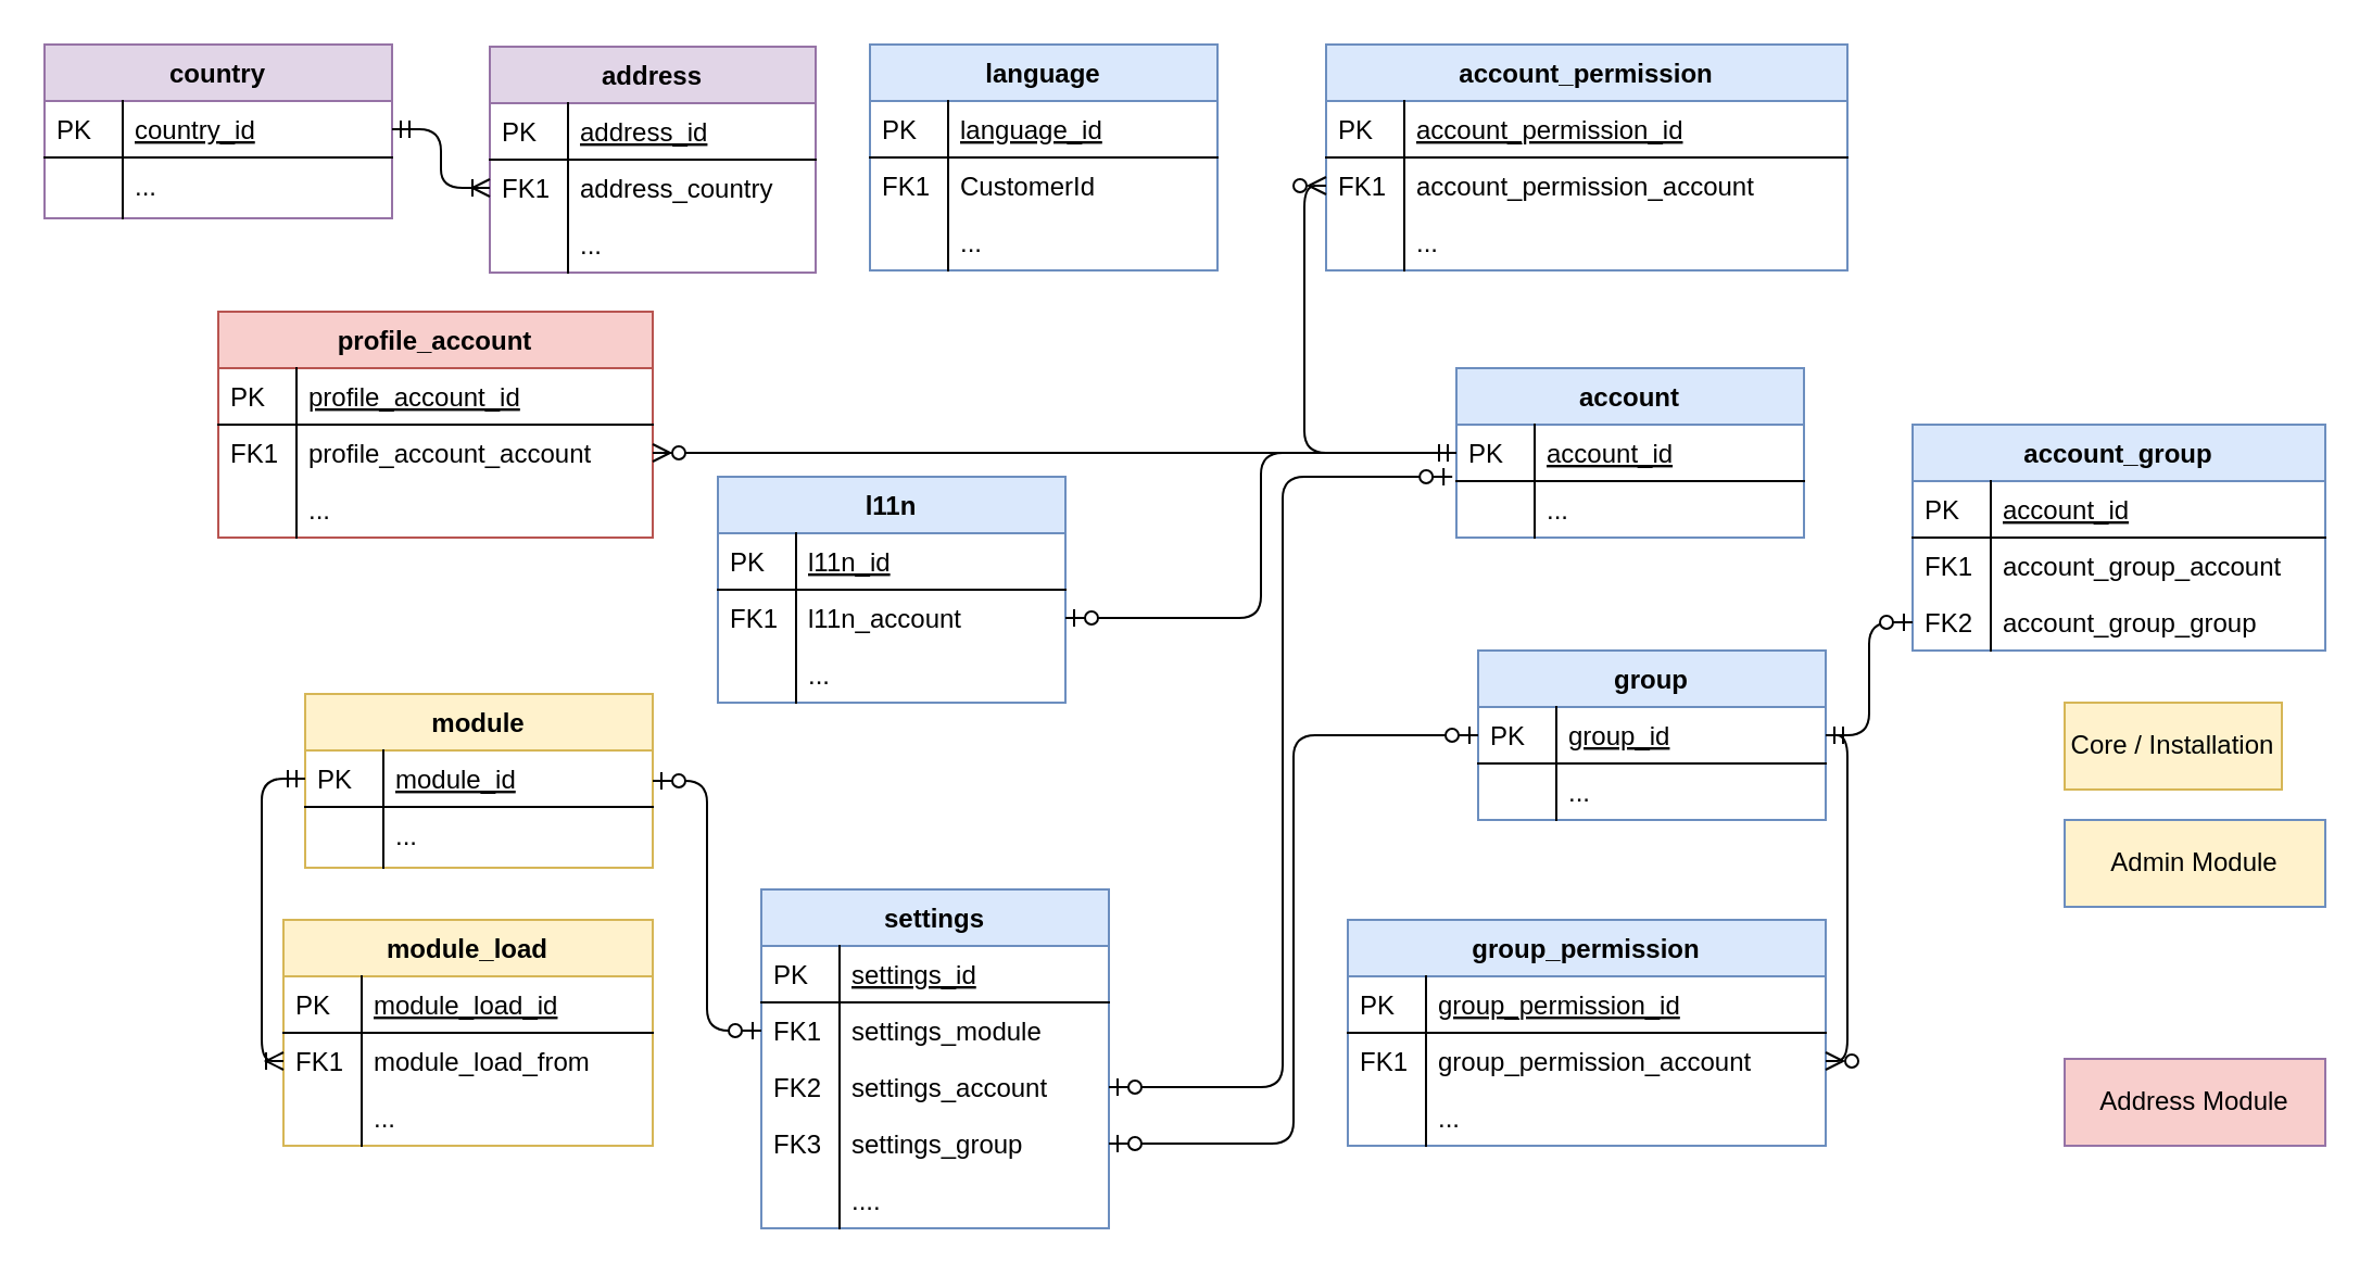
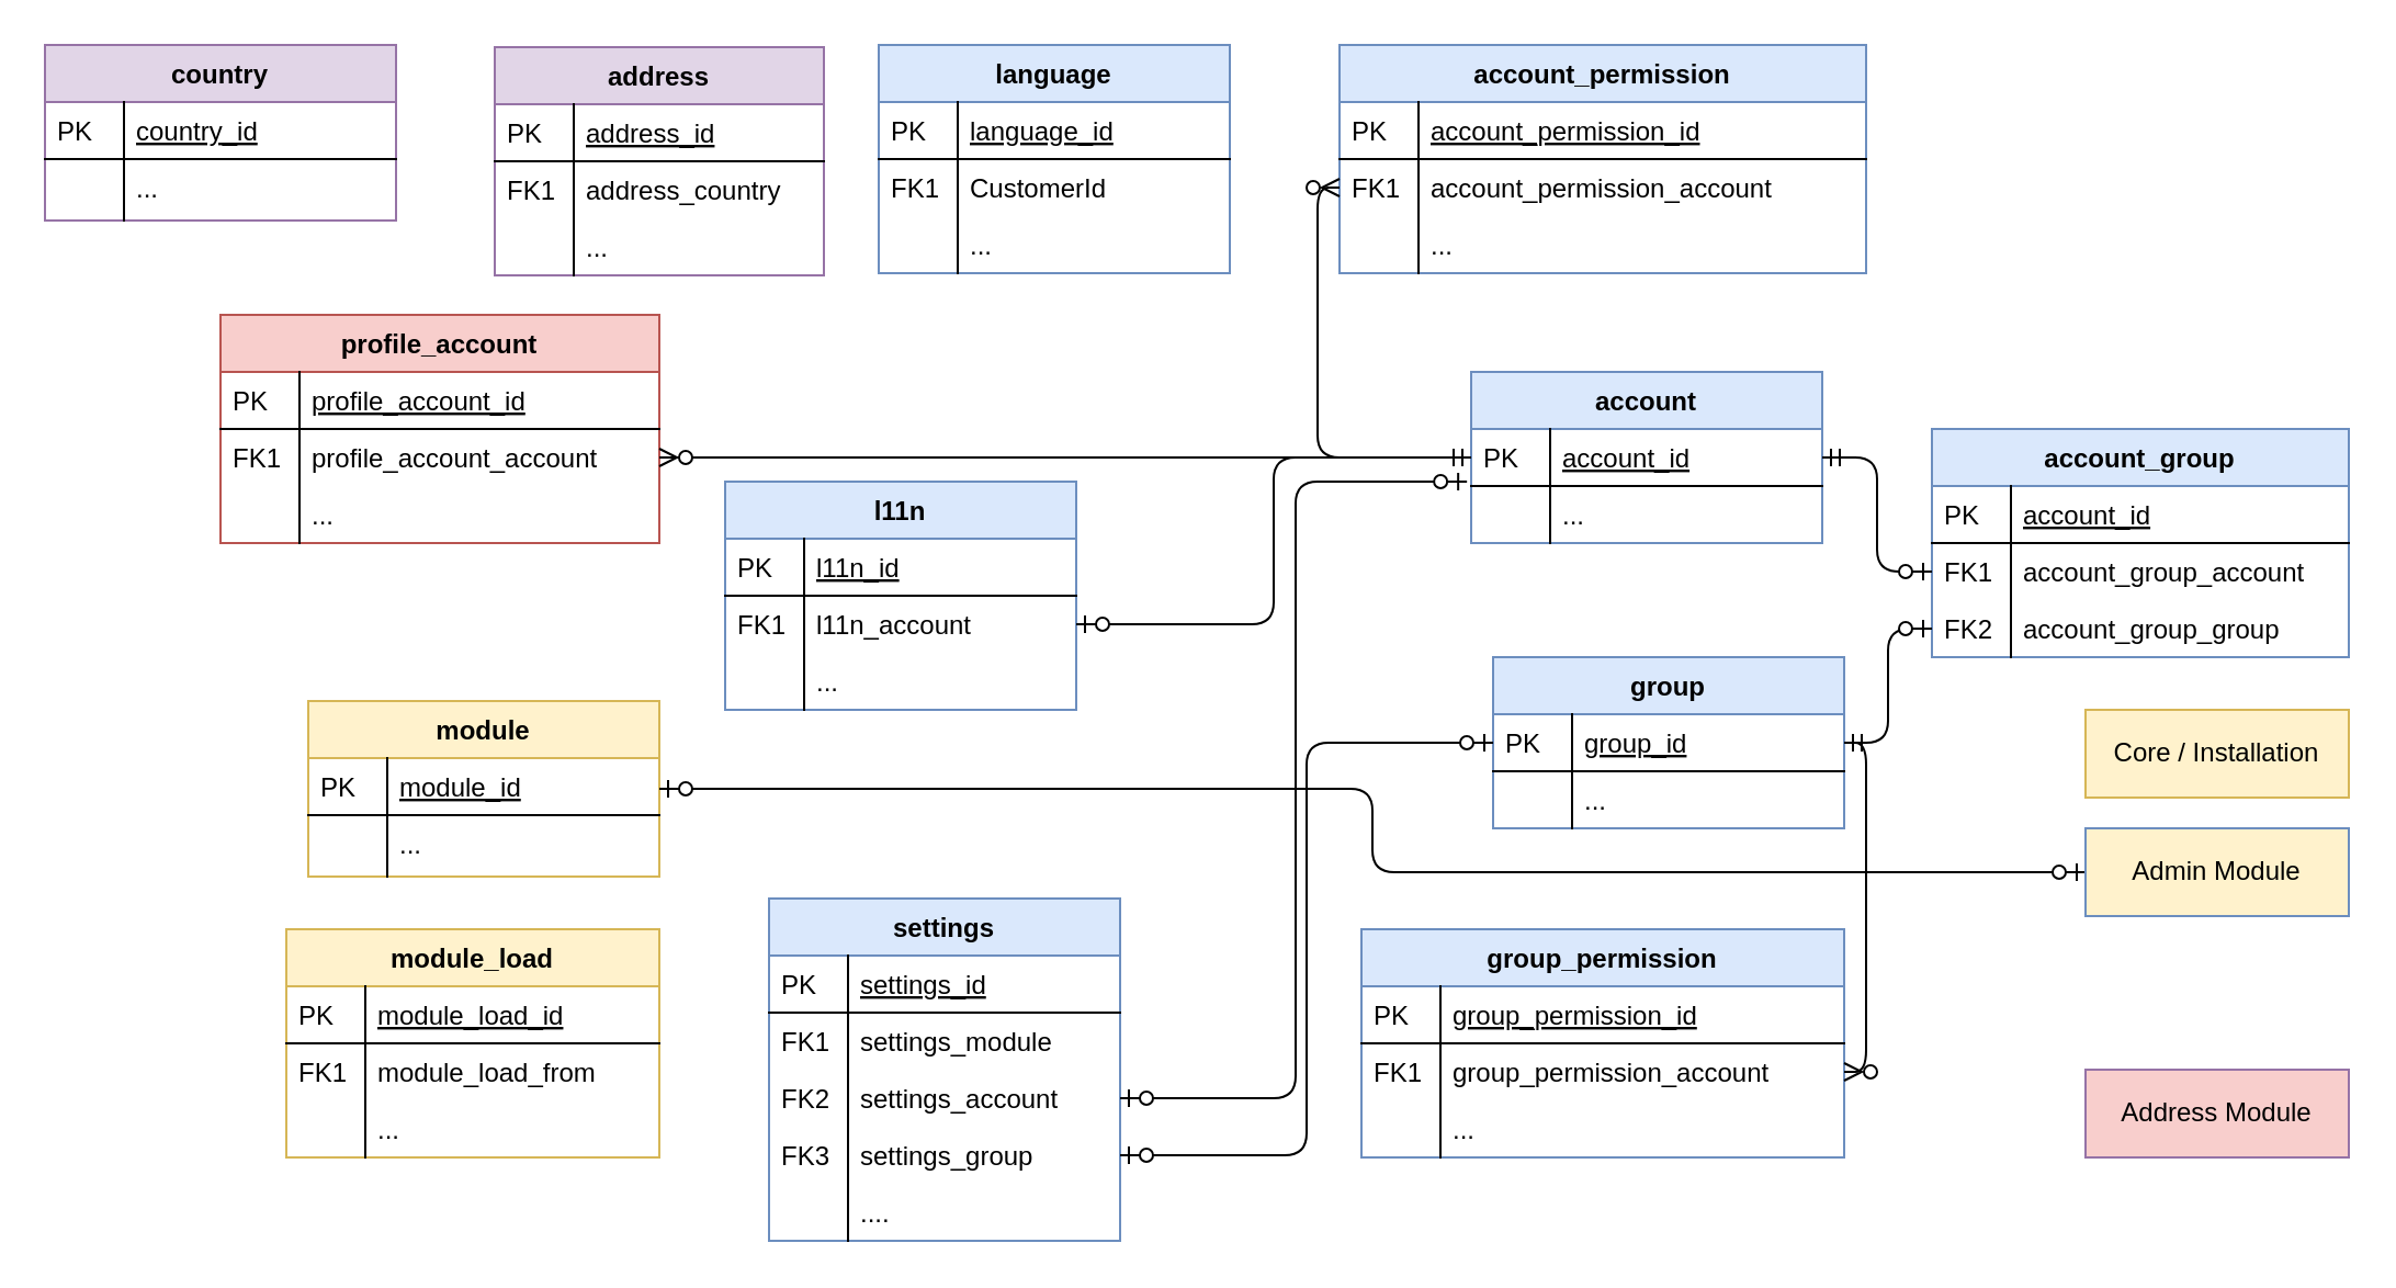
- <mxCell id="98" value="" style="edgeStyle=orthogonalEdgeStyle;fontSize=12;html=1;endArrow=ERoneToMany;startArrow=ERmandOne;entryX=0;entryY=0.5;entryDx=0;entryDy=0;exitX=1;exitY=0.5;exitDx=0;exitDy=0;" parent="1" source="53" target="60" edge="1"><mxGeometry width="100" height="100" relative="1" as="geometry"><mxPoint x="-545" y="364" as="sourcePoint" /><mxPoint x="-1255" y="113" as="targetPoint" /></mxGeometry></mxCell>
+ <mxCell id="72" value="" style="edgeStyle=orthogonalEdgeStyle;fontSize=12;html=1;endArrow=ERzeroToOne;startArrow=ERmandOne;entryX=0;entryY=0.5;entryDx=0;entryDy=0;exitX=1;exitY=0.5;exitDx=0;exitDy=0;endFill=1;" parent="1" source="2" target="68" edge="1"><mxGeometry width="100" height="100" relative="1" as="geometry"><mxPoint x="380" y="669" as="sourcePoint" /><mxPoint x="480" y="569" as="targetPoint" /></mxGeometry></mxCell>
- <mxCell id="100" value="Core / Installation" style="rounded=0;whiteSpace=wrap;html=1;fillColor=#fff2cc;strokeColor=#d6b656;" parent="1" vertex="1"><mxGeometry x="950" y="323" width="100" height="40" as="geometry" /></mxCell>
+ <mxCell id="100" value="Core / Installation" style="rounded=0;whiteSpace=wrap;html=1;fillColor=#fff2cc;strokeColor=#d6b656;" parent="1" vertex="1"><mxGeometry x="950" y="323" width="120" height="40" as="geometry" /></mxCell>
- <mxCell id="74" value="" style="edgeStyle=orthogonalEdgeStyle;fontSize=12;html=1;endArrow=ERoneToMany;startArrow=ERmandOne;entryX=0;entryY=0.5;entryDx=0;entryDy=0;exitX=0;exitY=0.5;exitDx=0;exitDy=0;" parent="1" source="27" target="48" edge="1"><mxGeometry width="100" height="100" relative="1" as="geometry"><mxPoint x="210" y="475" as="sourcePoint" /><mxPoint x="130" y="204" as="targetPoint" /></mxGeometry></mxCell>
- <mxCell id="86" value="" style="edgeStyle=orthogonalEdgeStyle;fontSize=12;html=1;endArrow=ERzeroToOne;endFill=1;startArrow=ERzeroToOne;startFill=1;entryX=0;entryY=0.5;entryDx=0;entryDy=0;exitX=1;exitY=0.5;exitDx=0;exitDy=0;" parent="1" source="26" target="78" edge="1"><mxGeometry width="100" height="100" relative="1" as="geometry"><mxPoint x="140" y="659" as="sourcePoint" /><mxPoint x="240" y="559" as="targetPoint" /></mxGeometry></mxCell>
+ <mxCell id="86" value="" style="edgeStyle=orthogonalEdgeStyle;fontSize=12;html=1;endArrow=ERzeroToOne;endFill=1;startArrow=ERzeroToOne;startFill=1;exitX=1;exitY=0.5;exitDx=0;exitDy=0;" parent="1" source="26" target="101" edge="1"><mxGeometry width="100" height="100" relative="1" as="geometry"><mxPoint x="140" y="659" as="sourcePoint" /><mxPoint x="240" y="559" as="targetPoint" /></mxGeometry></mxCell>
